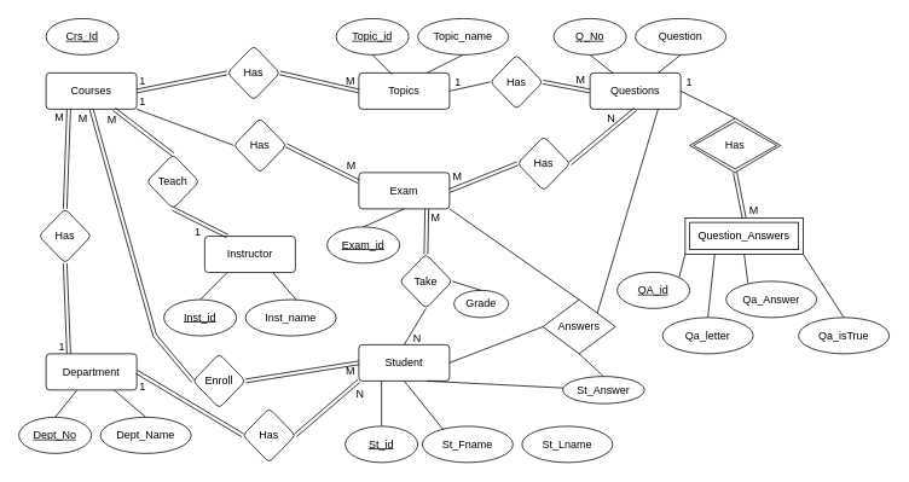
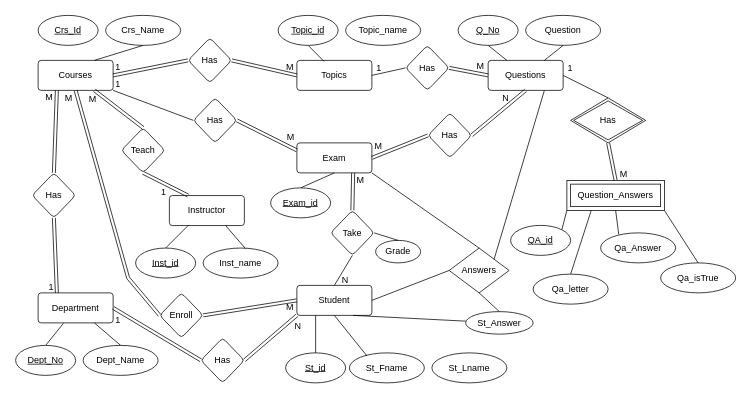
+ <mxCell id="9" value="Crs_Name" style="ellipse;whiteSpace=wrap;html=1;align=center;" parent="1" vertex="1"><mxGeometry x="140" width="100" height="40" as="geometry" y="20" /></mxCell>
+ <mxCell id="10" value="" style="endArrow=none;html=1;rounded=0;entryX=0.5;entryY=1;entryDx=0;entryDy=0;exitX=0.75;exitY=0;exitDx=0;exitDy=0;" parent="1" source="2" target="9" edge="1"><mxGeometry width="50" height="50" relative="1" as="geometry"><mxPoint x="400" y="170" as="sourcePoint" /><mxPoint x="450" y="120" as="targetPoint" /></mxGeometry></mxCell>
- <mxCell id="14" value="" style="endArrow=none;html=1;rounded=0;entryX=0.5;entryY=1;entryDx=0;entryDy=0;exitX=0.75;exitY=0;exitDx=0;exitDy=0;" parent="1" source="4" target="13" edge="1"><mxGeometry width="50" height="50" relative="1" as="geometry"><mxPoint x="467" y="80" as="sourcePoint" /><mxPoint x="770" y="120" as="targetPoint" /></mxGeometry></mxCell>
- <mxCell id="41" value="Qa_letter" style="ellipse;whiteSpace=wrap;html=1;align=center;" parent="1" vertex="1"><mxGeometry x="730" y="350" width="100" height="40" as="geometry" /></mxCell>
+ <mxCell id="41" value="Qa_letter" style="ellipse;whiteSpace=wrap;html=1;align=center;" parent="1" vertex="1"><mxGeometry x="710" y="365" width="100" height="40" as="geometry" /></mxCell>
